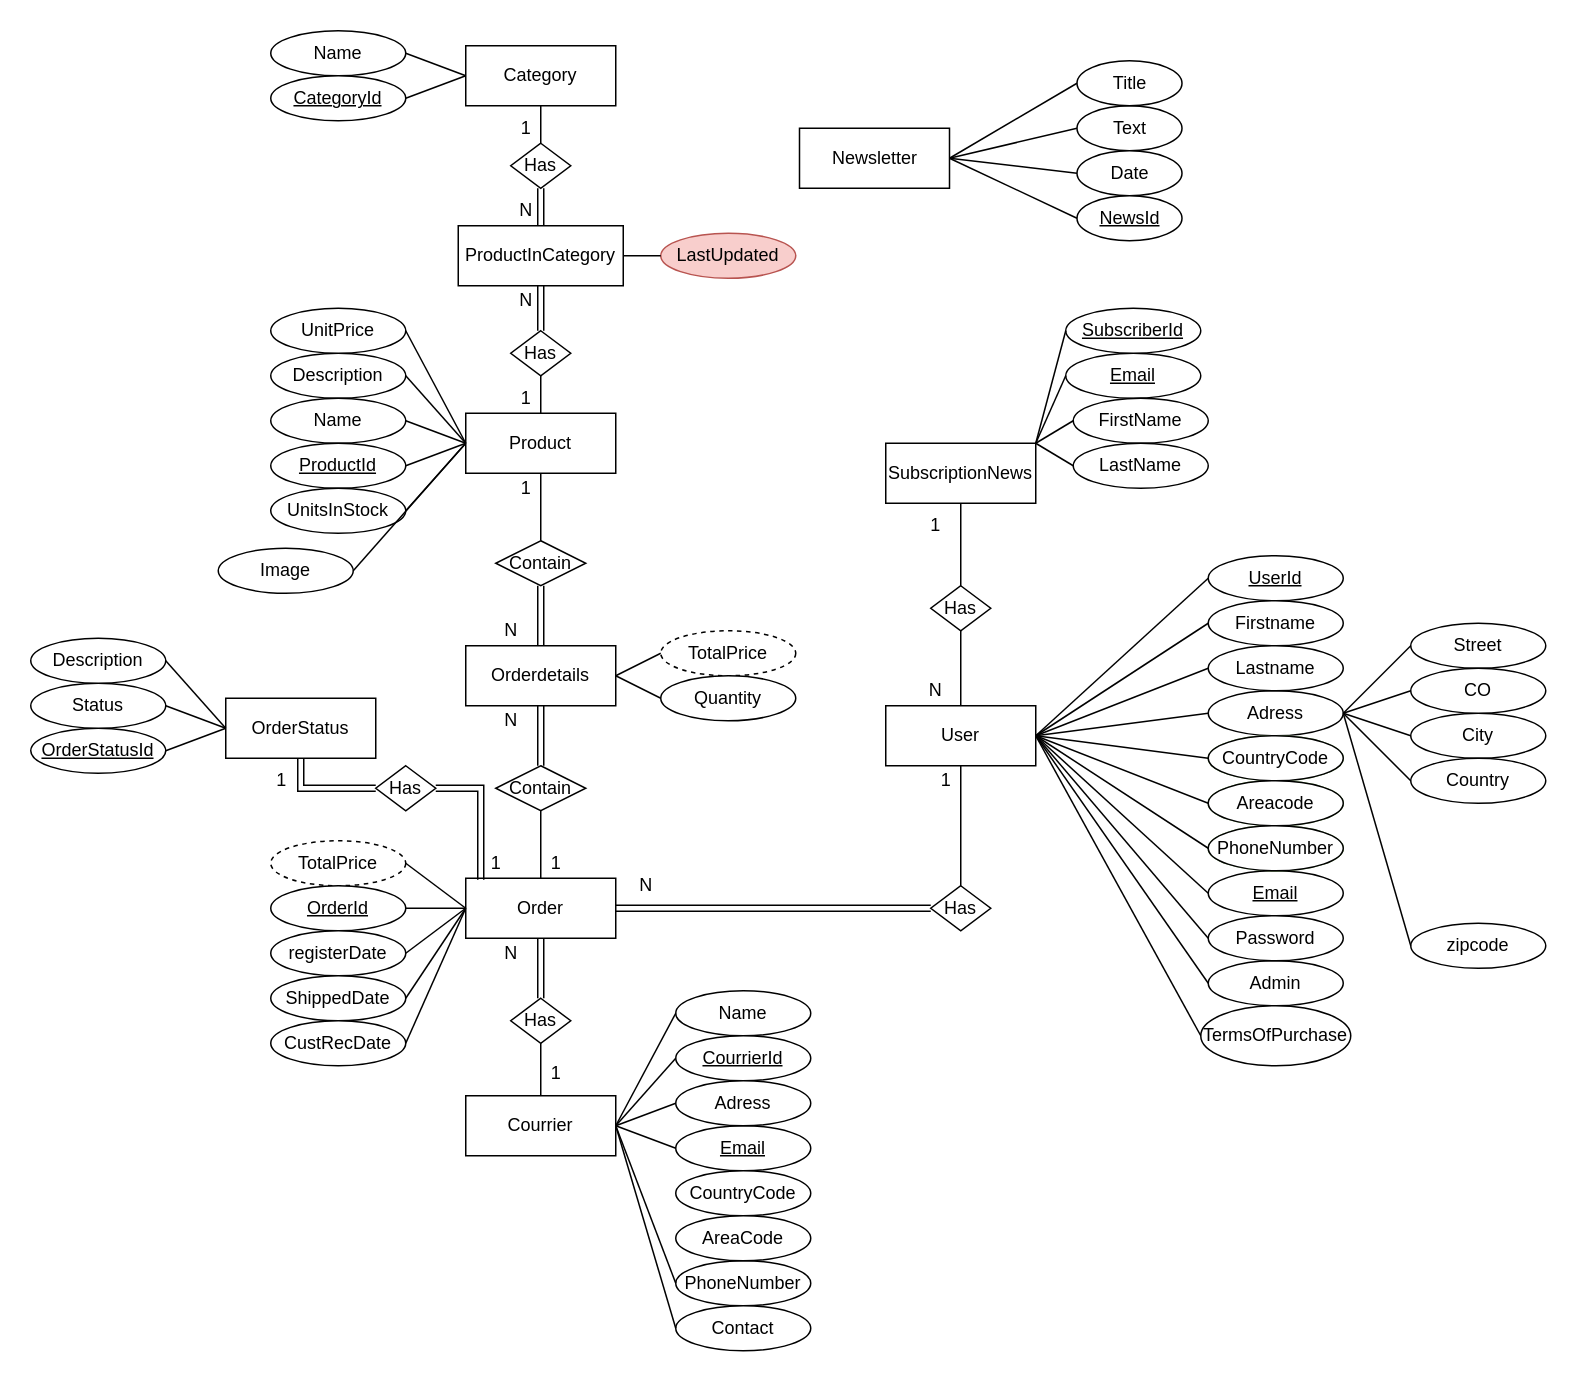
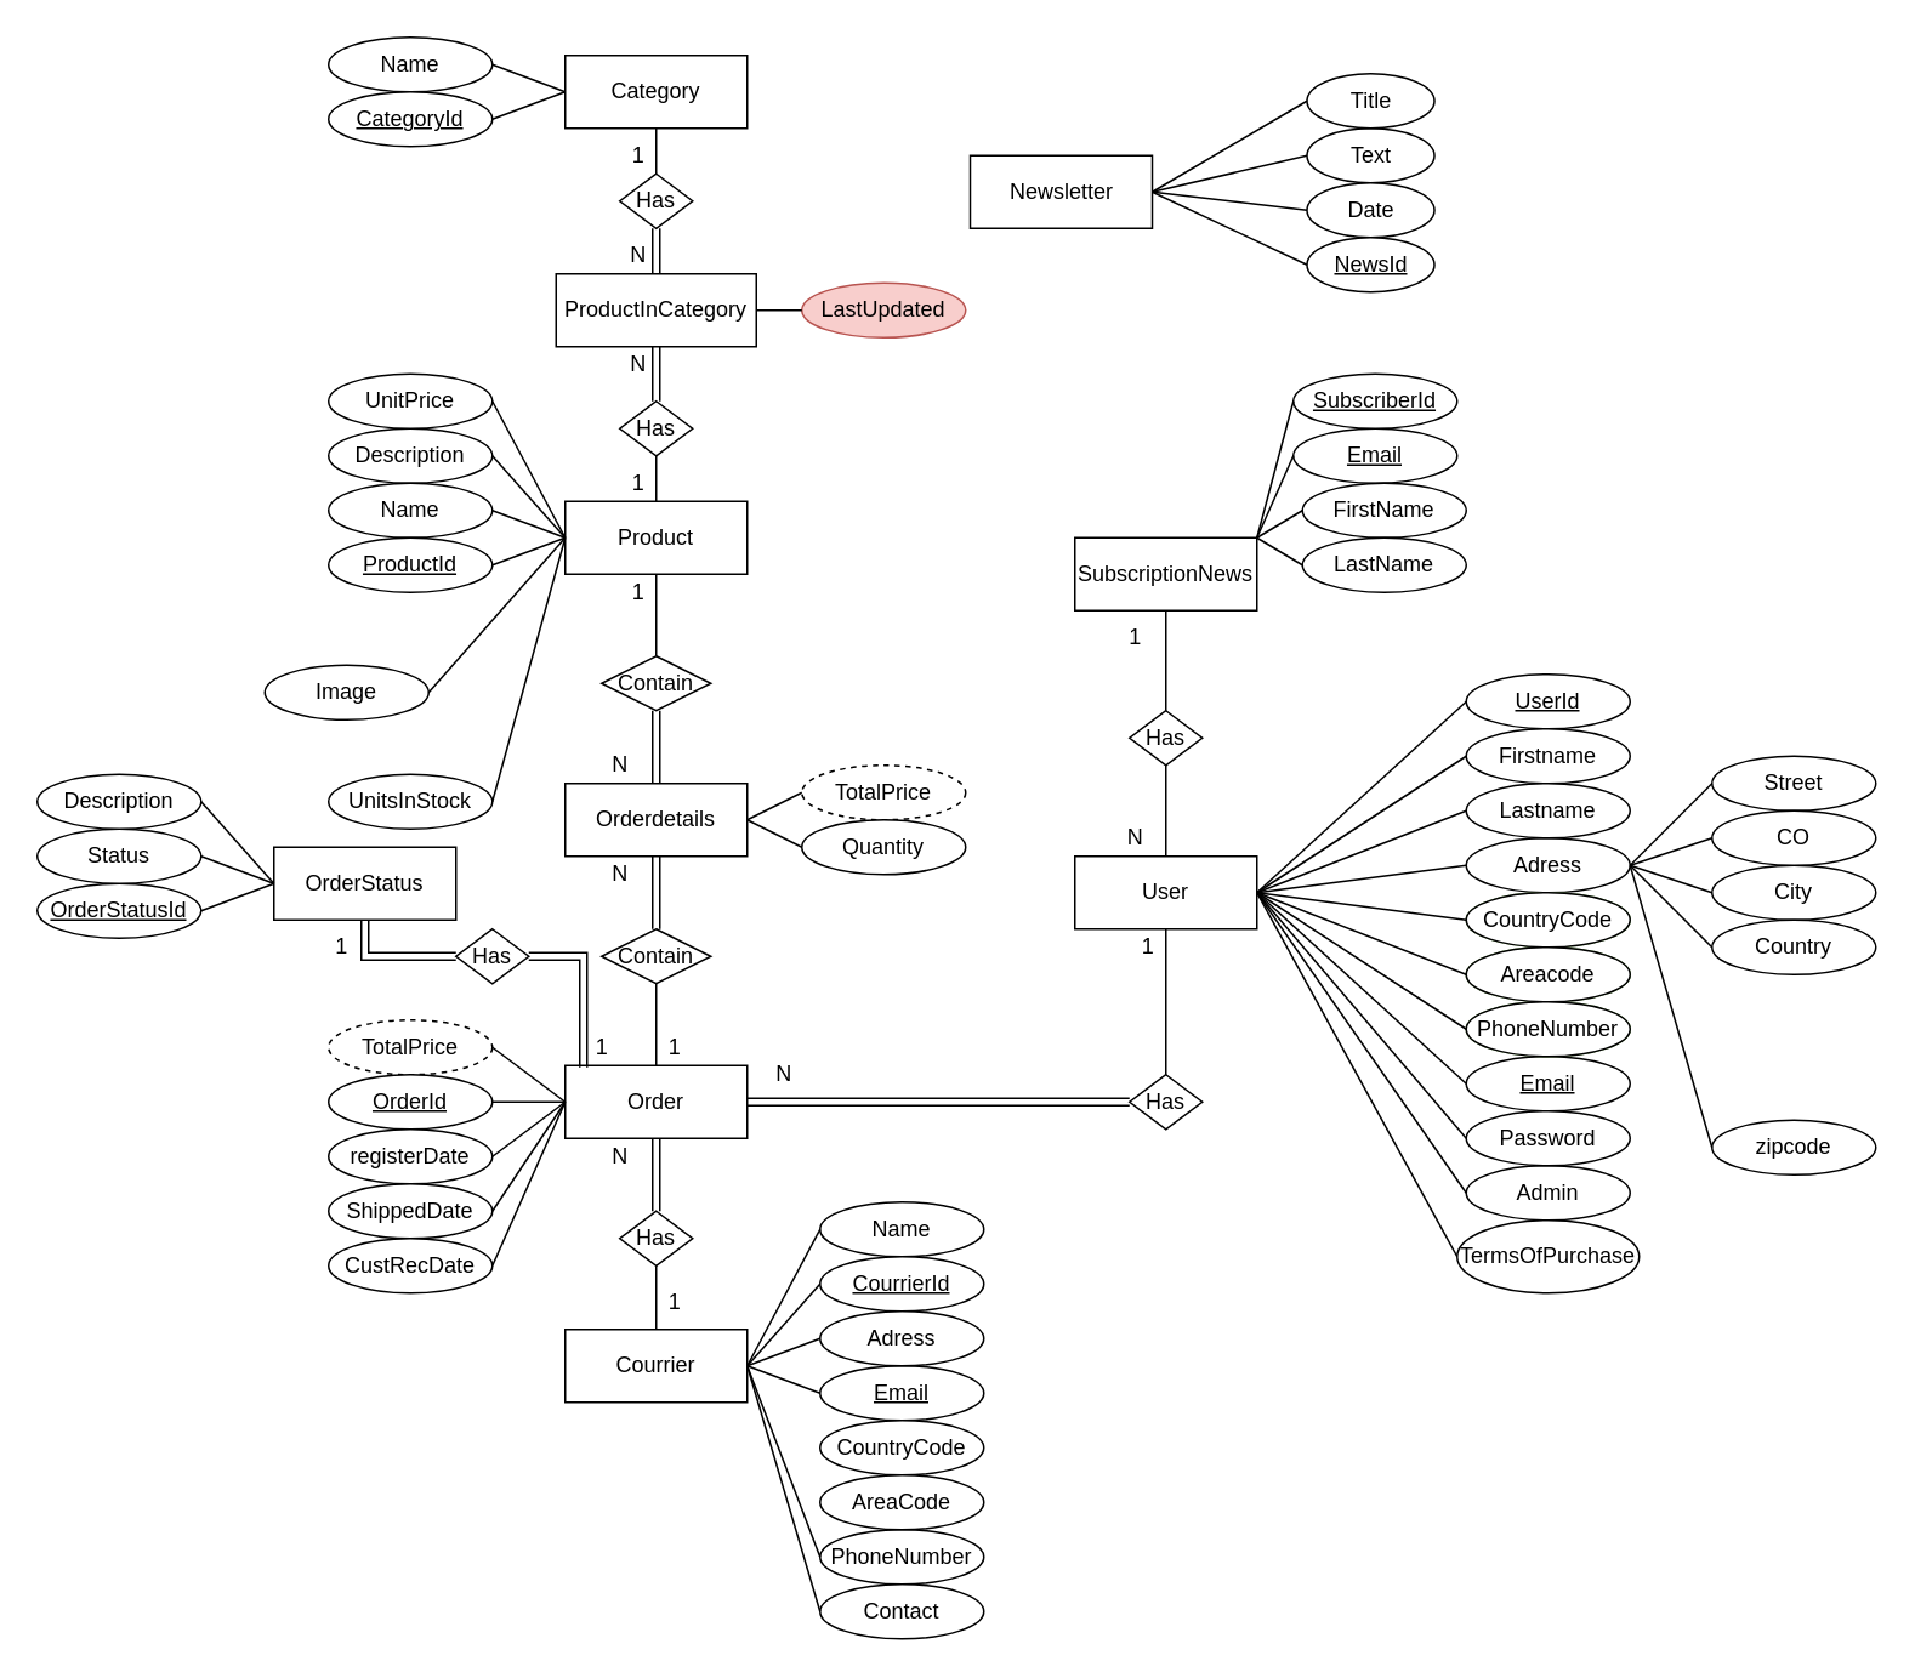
- <mxCell id="72" value="UnitsInStock" style="ellipse;whiteSpace=wrap;html=1;" parent="1" vertex="1"><mxGeometry x="180" y="325" width="90" height="30" as="geometry" /></mxCell>
+ <mxCell id="72" value="UnitsInStock" style="ellipse;whiteSpace=wrap;html=1;" parent="1" vertex="1"><mxGeometry x="180" y="425" width="90" height="30" as="geometry" /></mxCell>
